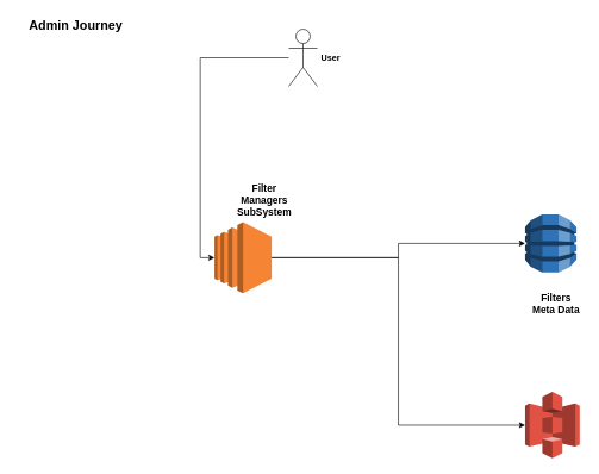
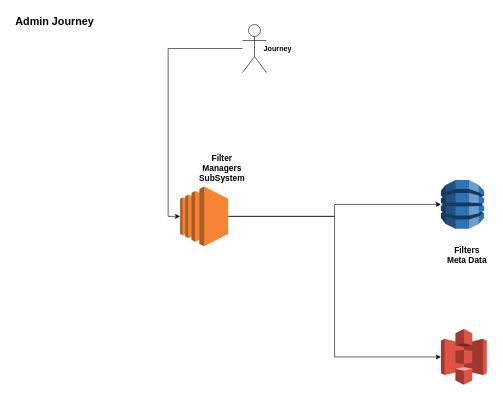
- <mxCell id="12" value="&lt;b&gt;&lt;font style=&quot;font-size: 18px;&quot;&gt;Admin Journey&lt;/font&gt;&lt;/b&gt;" style="text;html=1;align=center;verticalAlign=middle;whiteSpace=wrap;rounded=0;" vertex="1" parent="1"><mxGeometry x="35" y="20" width="141.75" height="30" as="geometry" /></mxCell>
+ <mxCell id="12" value="&lt;b&gt;&lt;font style=&quot;font-size: 18px;&quot;&gt;Admin Journey&lt;/font&gt;&lt;/b&gt;" style="text;html=1;align=center;verticalAlign=middle;whiteSpace=wrap;rounded=0;" vertex="1" parent="1"><mxGeometry y="20" width="141.75" height="30" as="geometry" x="20" /></mxCell>
- <mxCell id="7" value="&lt;b&gt;User&lt;/b&gt;" style="text;html=1;align=center;verticalAlign=middle;whiteSpace=wrap;rounded=0;" vertex="1" parent="1"><mxGeometry x="433" y="65" width="60" height="30" as="geometry" /></mxCell>
+ <mxCell id="7" value="&lt;b&gt;Journey&lt;/b&gt;" style="text;html=1;align=center;verticalAlign=middle;whiteSpace=wrap;rounded=0;" vertex="1" parent="1"><mxGeometry x="433" y="65" width="60" height="30" as="geometry" /></mxCell>
